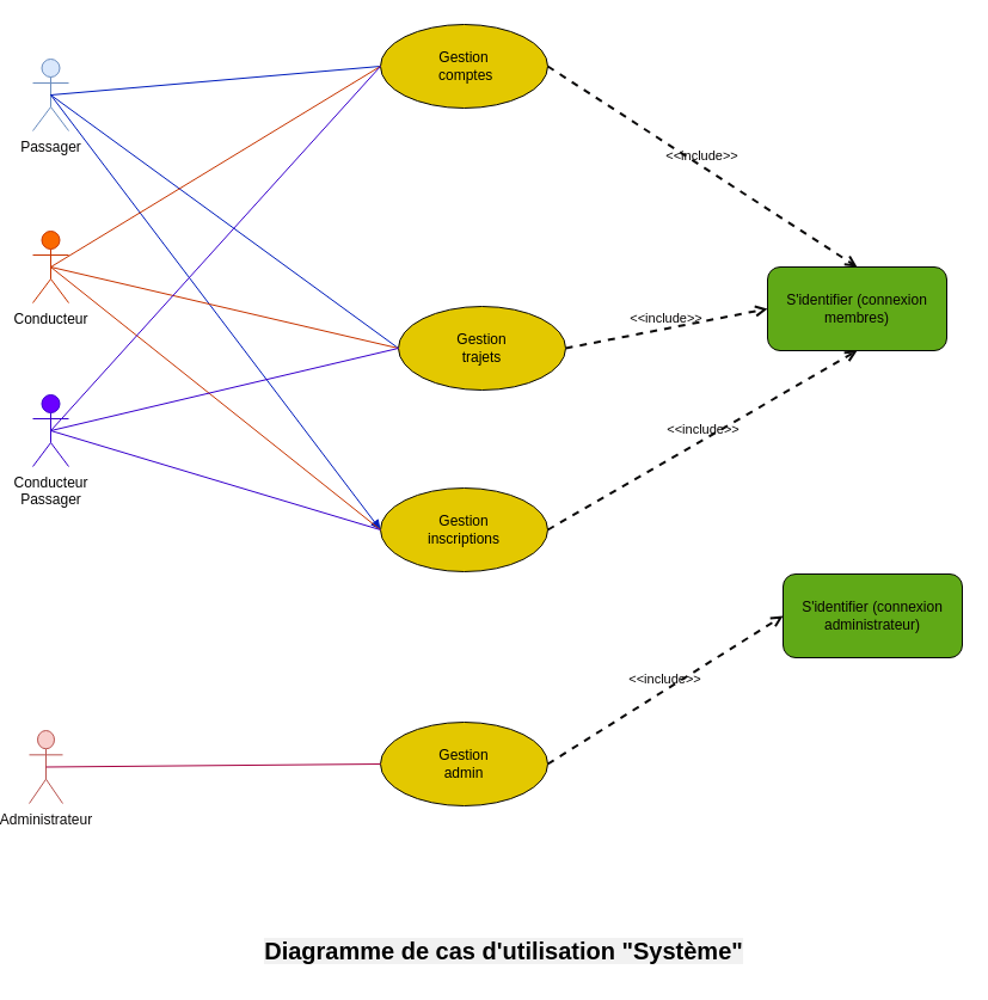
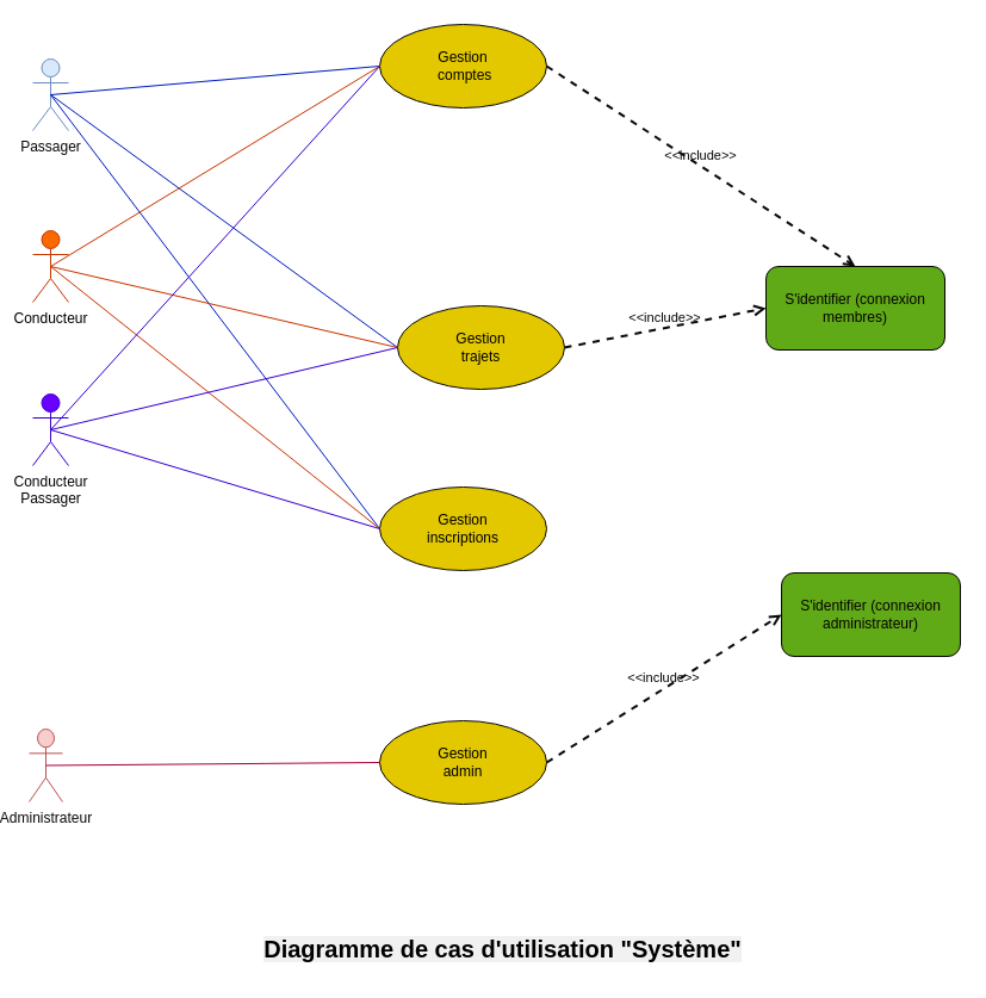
- <mxCell id="21" value="&amp;lt;&amp;lt;include&amp;gt;&amp;gt;" style="html=1;verticalAlign=bottom;labelBackgroundColor=none;endArrow=open;endFill=0;dashed=1;strokeColor=#0b0a0a;strokeWidth=2;fontColor=#060404;exitX=1;exitY=0.5;exitDx=0;exitDy=0;entryX=0.5;entryY=1;entryDx=0;entryDy=0;" parent="1" source="7" target="9" edge="1"><mxGeometry width="160" relative="1" as="geometry"><mxPoint x="601" y="465.5" as="sourcePoint" /><mxPoint x="493" y="436" as="targetPoint" /></mxGeometry></mxCell>
- <mxCell id="13" value="" style="endArrow=block;html=1;fontColor=#070303;exitX=0.5;exitY=0.5;exitDx=0;exitDy=0;exitPerimeter=0;fillColor=#0050ef;strokeColor=#001DBC;entryX=0;entryY=0.5;entryDx=0;entryDy=0;" parent="1" source="2" target="7" edge="1"><mxGeometry width="50" height="50" relative="1" as="geometry"><mxPoint x="68" y="360" as="sourcePoint" /><mxPoint x="303.336" y="348.426" as="targetPoint" /></mxGeometry></mxCell>
+ <mxCell id="13" value="" style="endArrow=none;html=1;fontColor=#070303;exitX=0.5;exitY=0.5;exitDx=0;exitDy=0;exitPerimeter=0;fillColor=#0050ef;strokeColor=#001DBC;entryX=0;entryY=0.5;entryDx=0;entryDy=0;" parent="1" source="2" target="7" edge="1"><mxGeometry width="50" height="50" relative="1" as="geometry"><mxPoint x="68" y="360" as="sourcePoint" /><mxPoint x="303.336" y="348.426" as="targetPoint" /></mxGeometry></mxCell>
